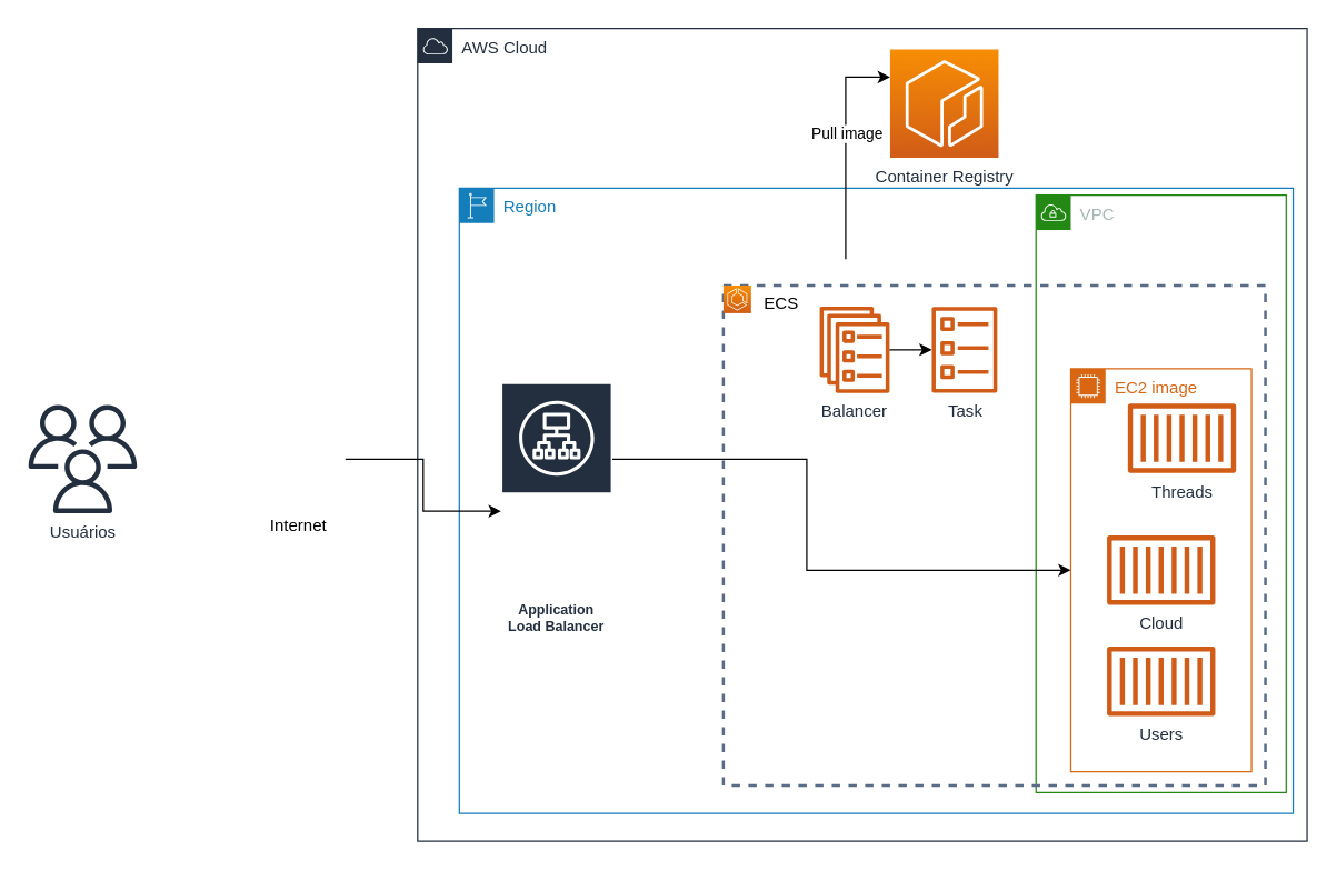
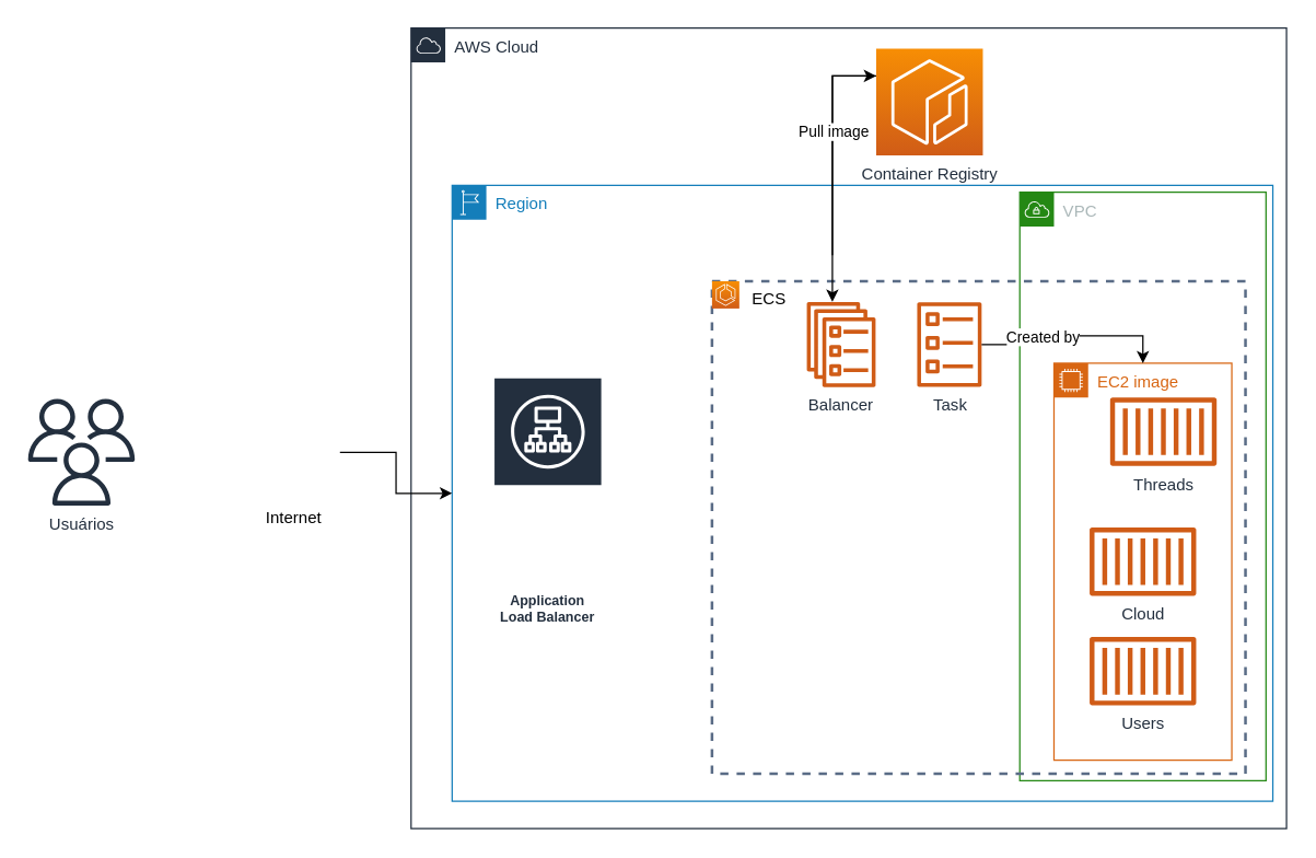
+ <mxCell id="14" style="edgeStyle=orthogonalEdgeStyle;rounded=0;orthogonalLoop=1;jettySize=auto;html=1;" edge="1" parent="1" source="15" target="9"><mxGeometry relative="1" as="geometry"><Array as="points"><mxPoint x="608" y="55" /></Array></mxGeometry></mxCell>
+ <mxCell id="18" style="edgeStyle=orthogonalEdgeStyle;rounded=0;orthogonalLoop=1;jettySize=auto;html=1;entryX=0.5;entryY=0;entryDx=0;entryDy=0;" edge="1" parent="1" source="10" target="13"><mxGeometry relative="1" as="geometry" /></mxCell>
+ <mxCell id="19" value="Created by" style="edgeLabel;html=1;align=center;verticalAlign=middle;resizable=0;points=[];" vertex="1" connectable="0" parent="18"><mxGeometry x="-0.291" relative="1" as="geometry"><mxPoint as="offset" /></mxGeometry></mxCell>
- <mxCell id="11" style="edgeStyle=orthogonalEdgeStyle;rounded=0;orthogonalLoop=1;jettySize=auto;html=1;" edge="1" parent="5" source="9" target="10"><mxGeometry relative="1" as="geometry" /></mxCell>
- <mxCell id="23" style="edgeStyle=orthogonalEdgeStyle;rounded=0;orthogonalLoop=1;jettySize=auto;html=1;" edge="1" parent="1" source="24" target="22"><mxGeometry relative="1" as="geometry" /></mxCell>
+ <mxCell id="23" style="edgeStyle=orthogonalEdgeStyle;rounded=0;orthogonalLoop=1;jettySize=auto;html=1;" edge="1" parent="1" source="24" target="3"><mxGeometry relative="1" as="geometry" /></mxCell>
- <mxCell id="21" style="edgeStyle=orthogonalEdgeStyle;rounded=0;orthogonalLoop=1;jettySize=auto;html=1;" edge="1" parent="1" source="22" target="13"><mxGeometry relative="1" as="geometry"><Array as="points"><mxPoint x="580" y="330" /><mxPoint x="580" y="410" /></Array></mxGeometry></mxCell>
